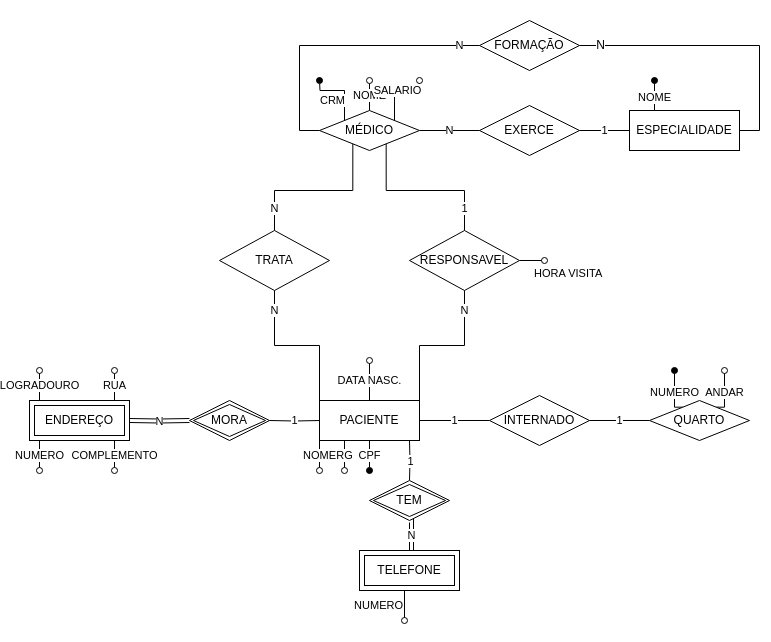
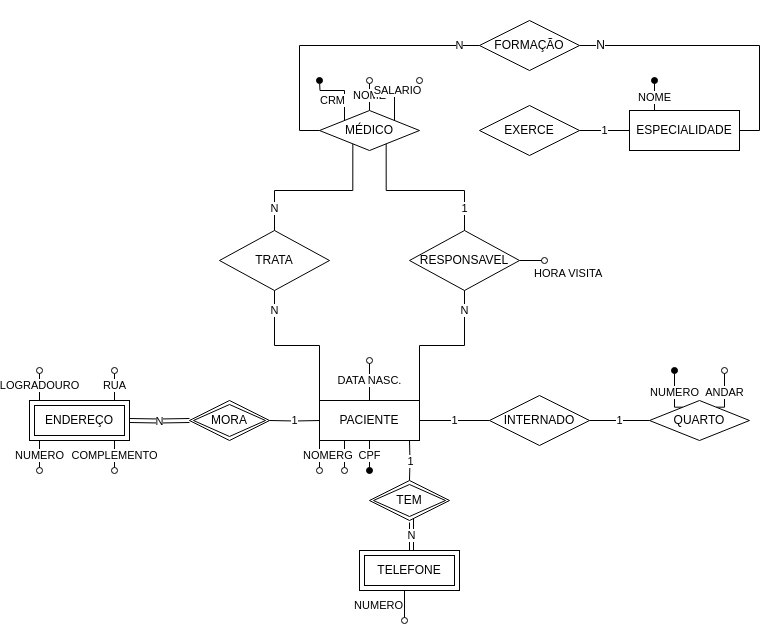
- <mxCell id="9" value="N" style="edgeStyle=orthogonalEdgeStyle;rounded=0;orthogonalLoop=1;jettySize=auto;html=1;exitX=0;exitY=0.5;exitDx=0;exitDy=0;entryX=1;entryY=0.5;entryDx=0;entryDy=0;endArrow=none;endFill=0;" parent="1" source="10" target="15" edge="1"><mxGeometry relative="1" as="geometry" /></mxCell>
